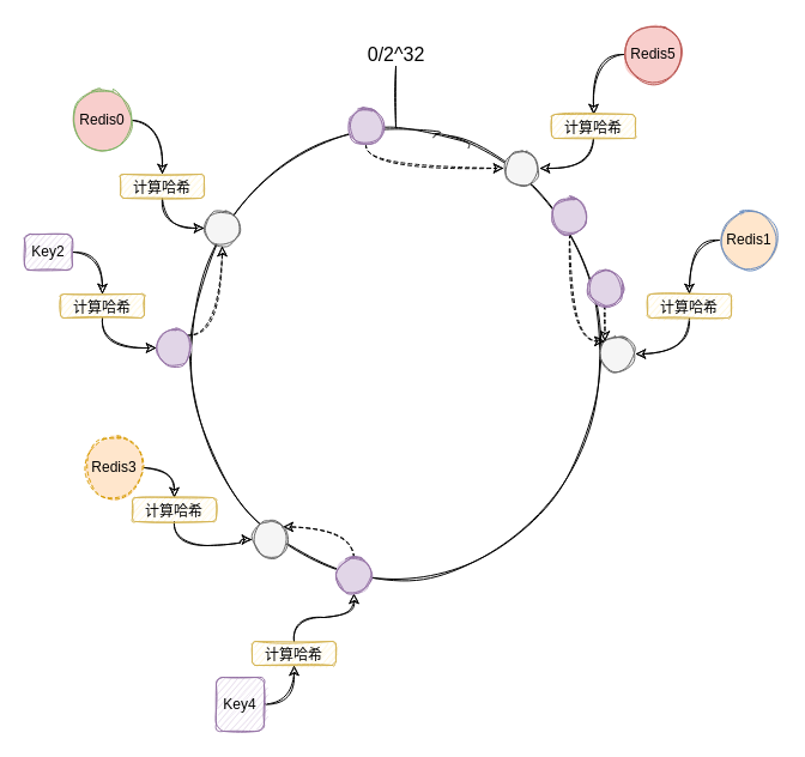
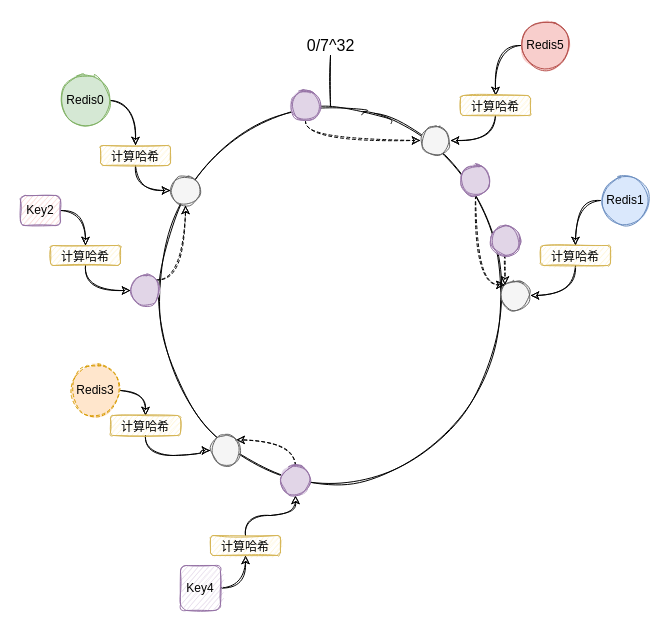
- <mxCell id="8" value="&lt;font style=&quot;font-size: 16px;&quot;&gt;0/2^32&lt;/font&gt;" style="text;html=1;align=center;verticalAlign=middle;resizable=0;points=[];autosize=1;strokeColor=none;fillColor=none;" parent="1" vertex="1"><mxGeometry x="300" y="35" width="60" height="20" as="geometry" /></mxCell>
+ <mxCell id="8" value="&lt;font style=&quot;font-size: 16px;&quot;&gt;0/7^32&lt;/font&gt;" style="text;html=1;align=center;verticalAlign=middle;resizable=0;points=[];autosize=1;strokeColor=none;fillColor=none;" parent="1" vertex="1"><mxGeometry x="300" y="35" width="60" height="20" as="geometry" /></mxCell>
- <mxCell id="10" value="Redis0" style="ellipse;whiteSpace=wrap;html=1;aspect=fixed;rounded=1;sketch=1;strokeColor=#82b366;fillStyle=solid;fillColor=#f8cecc;" parent="1" vertex="1"><mxGeometry x="60" y="75" width="50" height="50" as="geometry" /></mxCell>
+ <mxCell id="10" value="Redis0" style="ellipse;whiteSpace=wrap;html=1;aspect=fixed;rounded=1;sketch=1;strokeColor=#82b366;fillStyle=solid;fillColor=#d5e8d4;" parent="1" vertex="1"><mxGeometry x="60" y="75" width="50" height="50" as="geometry" /></mxCell>
- <mxCell id="5" value="Redis1" style="ellipse;whiteSpace=wrap;html=1;aspect=fixed;rounded=1;sketch=1;shadow=0;strokeColor=#6c8ebf;fillStyle=solid;fillColor=#ffe6cc;" parent="1" vertex="1"><mxGeometry x="600" y="175" width="50" height="50" as="geometry" /></mxCell>
+ <mxCell id="5" value="Redis1" style="ellipse;whiteSpace=wrap;html=1;aspect=fixed;rounded=1;sketch=1;shadow=0;strokeColor=#6c8ebf;fillStyle=solid;fillColor=#dae8fc;" parent="1" vertex="1"><mxGeometry x="600" y="175" width="50" height="50" as="geometry" /></mxCell>
- <mxCell id="26" value="&lt;span style=&quot;&quot;&gt;Key2&lt;/span&gt;" style="rounded=1;whiteSpace=wrap;html=1;shadow=0;sketch=1;fontSize=12;strokeColor=#9673a6;fillColor=#e1d5e7;" parent="1" vertex="1"><mxGeometry x="20" y="195" width="40" height="30" as="geometry" /></mxCell>
+ <mxCell id="26" value="&lt;span style=&quot;&quot;&gt;Key2&lt;/span&gt;" style="rounded=1;whiteSpace=wrap;html=1;shadow=0;sketch=1;fontSize=12;strokeColor=#9673a6;fillColor=#f8cecc;" parent="1" vertex="1"><mxGeometry x="20" y="195" width="40" height="30" as="geometry" /></mxCell>
